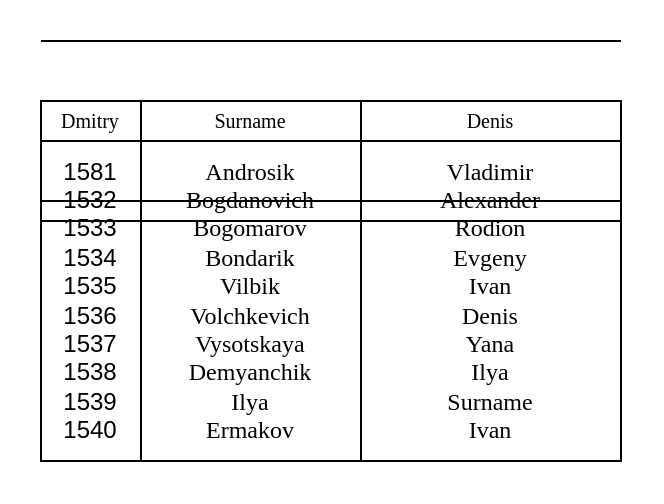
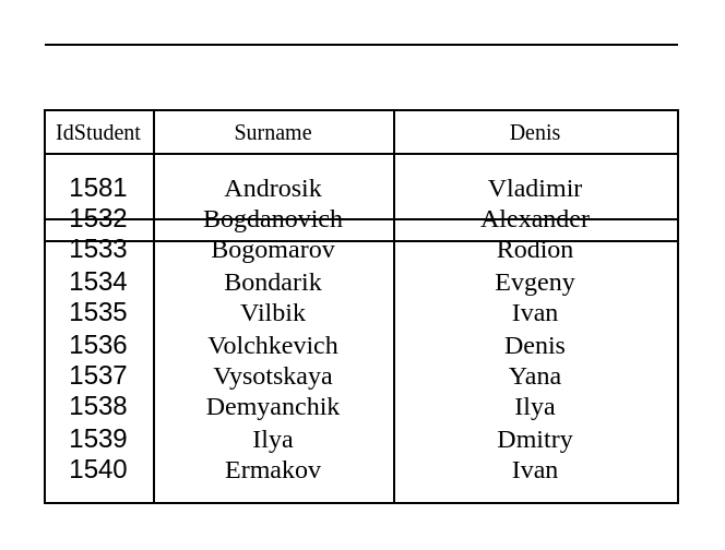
- <mxCell id="5" value="&lt;span style=&quot;line-height: 107%; font-family: &amp;quot;Times New Roman&amp;quot;, serif;&quot; lang=&quot;EN-US&quot;&gt;&lt;font style=&quot;font-size: 10px;&quot;&gt;Dmitry&lt;/font&gt;&lt;/span&gt;" style="text;html=1;align=center;verticalAlign=middle;whiteSpace=wrap;rounded=0;" vertex="1" parent="1"><mxGeometry x="20" y="50" width="50" height="20" as="geometry" /></mxCell>
+ <mxCell id="5" value="&lt;span style=&quot;line-height: 107%; font-family: &amp;quot;Times New Roman&amp;quot;, serif;&quot; lang=&quot;EN-US&quot;&gt;&lt;font style=&quot;font-size: 10px;&quot;&gt;IdStudent&lt;/font&gt;&lt;/span&gt;" style="text;html=1;align=center;verticalAlign=middle;whiteSpace=wrap;rounded=0;" vertex="1" parent="1"><mxGeometry x="20" y="50" width="50" height="20" as="geometry" /></mxCell>
- <mxCell id="10" value="&lt;font style=&quot;font-size: 12px;&quot;&gt;&lt;span style=&quot;line-height: 107%; font-family: &amp;quot;Times New Roman&amp;quot;, serif;&quot; lang=&quot;EN-US&quot;&gt;Vladimir&lt;/span&gt;&lt;br&gt;&lt;/font&gt;&lt;div&gt;&lt;span style=&quot;line-height: 107%; font-family: &amp;quot;Times New Roman&amp;quot;, serif;&quot; lang=&quot;EN-US&quot;&gt;&lt;font style=&quot;font-size: 12px;&quot;&gt;Alexander&lt;/font&gt;&lt;/span&gt;&lt;/div&gt;&lt;div&gt;&lt;span style=&quot;line-height: 107%; font-family: &amp;quot;Times New Roman&amp;quot;, serif;&quot; lang=&quot;EN-US&quot;&gt;&lt;font style=&quot;font-size: 12px;&quot;&gt;Rodion&lt;/font&gt;&lt;/span&gt;&lt;/div&gt;&lt;div&gt;&lt;span style=&quot;line-height: 107%; font-family: &amp;quot;Times New Roman&amp;quot;, serif;&quot; lang=&quot;EN-US&quot;&gt;&lt;font style=&quot;font-size: 12px;&quot;&gt;Evgeny&lt;/font&gt;&lt;/span&gt;&lt;/div&gt;&lt;div&gt;&lt;span style=&quot;line-height: 107%; font-family: &amp;quot;Times New Roman&amp;quot;, serif;&quot; lang=&quot;EN-US&quot;&gt;&lt;font style=&quot;font-size: 12px;&quot;&gt;Ivan&lt;/font&gt;&lt;/span&gt;&lt;/div&gt;&lt;div&gt;&lt;span style=&quot;line-height: 107%; font-family: &amp;quot;Times New Roman&amp;quot;, serif;&quot; lang=&quot;EN-US&quot;&gt;&lt;font style=&quot;font-size: 12px;&quot;&gt;Denis&lt;/font&gt;&lt;/span&gt;&lt;/div&gt;&lt;div&gt;&lt;span style=&quot;line-height: 107%; font-family: &amp;quot;Times New Roman&amp;quot;, serif;&quot; lang=&quot;EN-US&quot;&gt;&lt;font style=&quot;font-size: 12px;&quot;&gt;Yana&lt;/font&gt;&lt;/span&gt;&lt;/div&gt;&lt;div&gt;&lt;span style=&quot;line-height: 107%; font-family: &amp;quot;Times New Roman&amp;quot;, serif;&quot; lang=&quot;EN-US&quot;&gt;&lt;font style=&quot;font-size: 12px;&quot;&gt;Ilya&lt;/font&gt;&lt;/span&gt;&lt;/div&gt;&lt;div&gt;&lt;span style=&quot;line-height: 107%; font-family: &amp;quot;Times New Roman&amp;quot;, serif;&quot; lang=&quot;EN-US&quot;&gt;&lt;font style=&quot;font-size: 12px;&quot;&gt;Surname&lt;/font&gt;&lt;/span&gt;&lt;/div&gt;&lt;div&gt;&lt;span style=&quot;line-height: 107%; font-family: &amp;quot;Times New Roman&amp;quot;, serif;&quot; lang=&quot;EN-US&quot;&gt;&lt;font style=&quot;font-size: 12px;&quot;&gt;Ivan&lt;/font&gt;&lt;/span&gt;&lt;/div&gt;" style="text;html=1;align=center;verticalAlign=middle;whiteSpace=wrap;rounded=0;" vertex="1" parent="1"><mxGeometry x="180" y="70" width="130" height="160" as="geometry" /></mxCell>
+ <mxCell id="10" value="&lt;font style=&quot;font-size: 12px;&quot;&gt;&lt;span style=&quot;line-height: 107%; font-family: &amp;quot;Times New Roman&amp;quot;, serif;&quot; lang=&quot;EN-US&quot;&gt;Vladimir&lt;/span&gt;&lt;br&gt;&lt;/font&gt;&lt;div&gt;&lt;span style=&quot;line-height: 107%; font-family: &amp;quot;Times New Roman&amp;quot;, serif;&quot; lang=&quot;EN-US&quot;&gt;&lt;font style=&quot;font-size: 12px;&quot;&gt;Alexander&lt;/font&gt;&lt;/span&gt;&lt;/div&gt;&lt;div&gt;&lt;span style=&quot;line-height: 107%; font-family: &amp;quot;Times New Roman&amp;quot;, serif;&quot; lang=&quot;EN-US&quot;&gt;&lt;font style=&quot;font-size: 12px;&quot;&gt;Rodion&lt;/font&gt;&lt;/span&gt;&lt;/div&gt;&lt;div&gt;&lt;span style=&quot;line-height: 107%; font-family: &amp;quot;Times New Roman&amp;quot;, serif;&quot; lang=&quot;EN-US&quot;&gt;&lt;font style=&quot;font-size: 12px;&quot;&gt;Evgeny&lt;/font&gt;&lt;/span&gt;&lt;/div&gt;&lt;div&gt;&lt;span style=&quot;line-height: 107%; font-family: &amp;quot;Times New Roman&amp;quot;, serif;&quot; lang=&quot;EN-US&quot;&gt;&lt;font style=&quot;font-size: 12px;&quot;&gt;Ivan&lt;/font&gt;&lt;/span&gt;&lt;/div&gt;&lt;div&gt;&lt;span style=&quot;line-height: 107%; font-family: &amp;quot;Times New Roman&amp;quot;, serif;&quot; lang=&quot;EN-US&quot;&gt;&lt;font style=&quot;font-size: 12px;&quot;&gt;Denis&lt;/font&gt;&lt;/span&gt;&lt;/div&gt;&lt;div&gt;&lt;span style=&quot;line-height: 107%; font-family: &amp;quot;Times New Roman&amp;quot;, serif;&quot; lang=&quot;EN-US&quot;&gt;&lt;font style=&quot;font-size: 12px;&quot;&gt;Yana&lt;/font&gt;&lt;/span&gt;&lt;/div&gt;&lt;div&gt;&lt;span style=&quot;line-height: 107%; font-family: &amp;quot;Times New Roman&amp;quot;, serif;&quot; lang=&quot;EN-US&quot;&gt;&lt;font style=&quot;font-size: 12px;&quot;&gt;Ilya&lt;/font&gt;&lt;/span&gt;&lt;/div&gt;&lt;div&gt;&lt;span style=&quot;line-height: 107%; font-family: &amp;quot;Times New Roman&amp;quot;, serif;&quot; lang=&quot;EN-US&quot;&gt;&lt;font style=&quot;font-size: 12px;&quot;&gt;Dmitry&lt;/font&gt;&lt;/span&gt;&lt;/div&gt;&lt;div&gt;&lt;span style=&quot;line-height: 107%; font-family: &amp;quot;Times New Roman&amp;quot;, serif;&quot; lang=&quot;EN-US&quot;&gt;&lt;font style=&quot;font-size: 12px;&quot;&gt;Ivan&lt;/font&gt;&lt;/span&gt;&lt;/div&gt;" style="text;html=1;align=center;verticalAlign=middle;whiteSpace=wrap;rounded=0;" vertex="1" parent="1"><mxGeometry x="180" y="70" width="130" height="160" as="geometry" /></mxCell>
